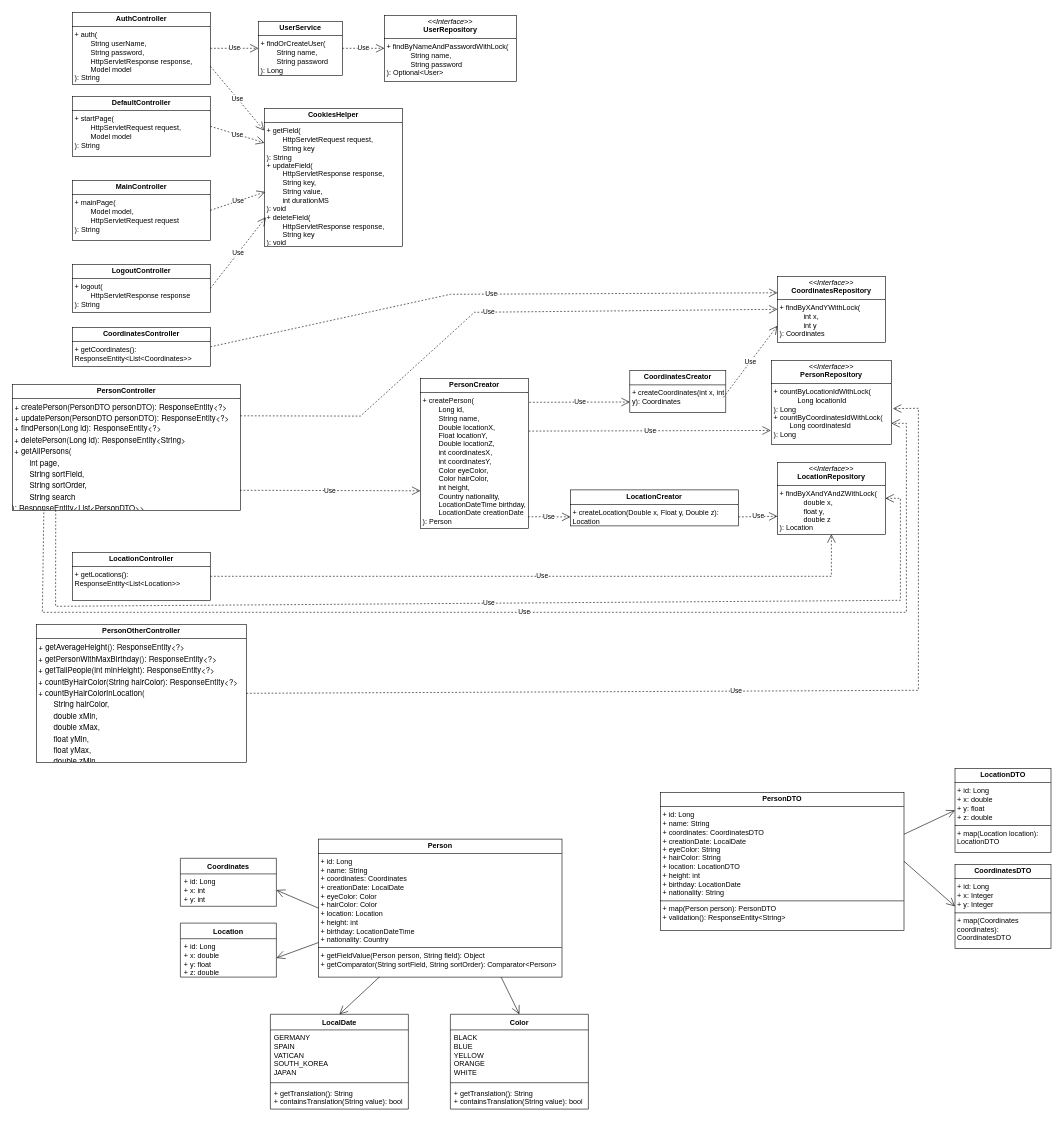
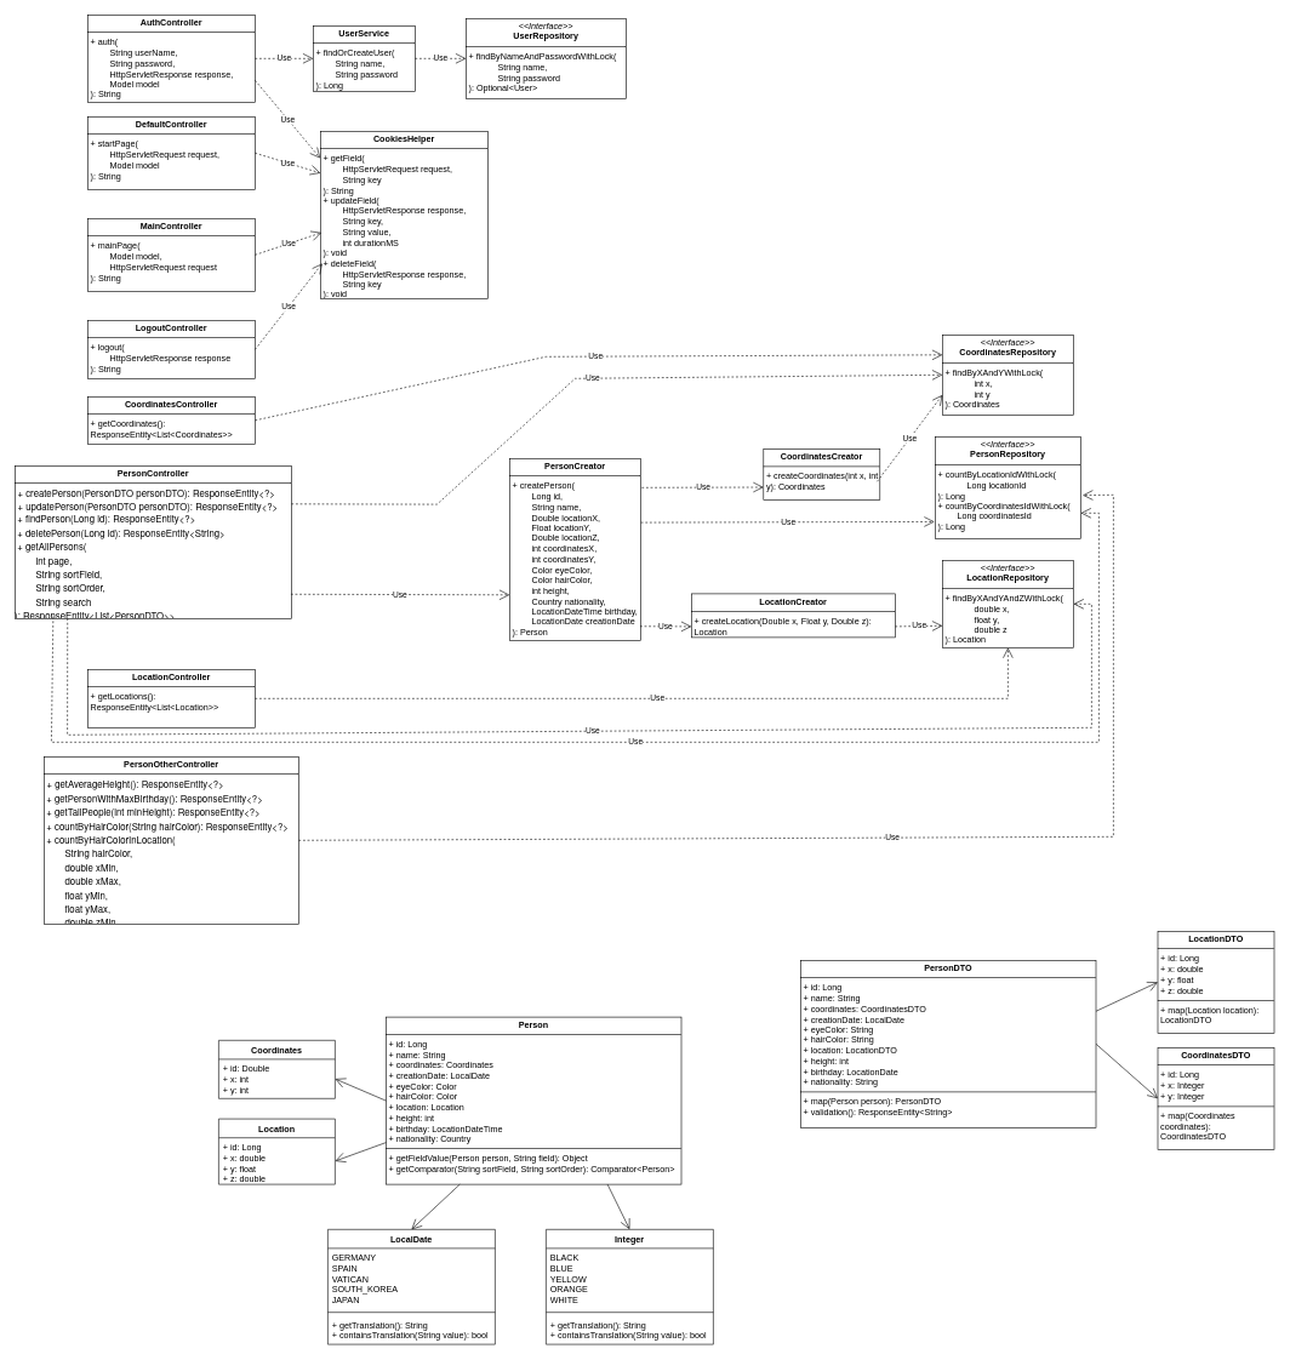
- <mxCell id="13" value="+ id: Long&lt;div&gt;+ x: int&lt;/div&gt;&lt;div&gt;+ y: int&lt;/div&gt;" style="text;strokeColor=none;fillColor=none;align=left;verticalAlign=top;spacingLeft=4;spacingRight=4;overflow=hidden;rotatable=0;points=[[0,0.5],[1,0.5]];portConstraint=eastwest;whiteSpace=wrap;html=1;" vertex="1" parent="12"><mxGeometry y="26" width="160" height="54" as="geometry" /></mxCell>
+ <mxCell id="13" value="+ id: Double&lt;div&gt;+ x: int&lt;/div&gt;&lt;div&gt;+ y: int&lt;/div&gt;" style="text;strokeColor=none;fillColor=none;align=left;verticalAlign=top;spacingLeft=4;spacingRight=4;overflow=hidden;rotatable=0;points=[[0,0.5],[1,0.5]];portConstraint=eastwest;whiteSpace=wrap;html=1;" vertex="1" parent="12"><mxGeometry y="26" width="160" height="54" as="geometry" /></mxCell>
- <mxCell id="4" value="Color" style="swimlane;fontStyle=1;align=center;verticalAlign=top;childLayout=stackLayout;horizontal=1;startSize=26;horizontalStack=0;resizeParent=1;resizeParentMax=0;resizeLast=0;collapsible=1;marginBottom=0;whiteSpace=wrap;html=1;" vertex="1" parent="1"><mxGeometry x="750" y="1690" width="230" height="158" as="geometry" /></mxCell>
+ <mxCell id="4" value="Integer" style="swimlane;fontStyle=1;align=center;verticalAlign=top;childLayout=stackLayout;horizontal=1;startSize=26;horizontalStack=0;resizeParent=1;resizeParentMax=0;resizeLast=0;collapsible=1;marginBottom=0;whiteSpace=wrap;html=1;" vertex="1" parent="1"><mxGeometry x="750" y="1690" width="230" height="158" as="geometry" /></mxCell>
